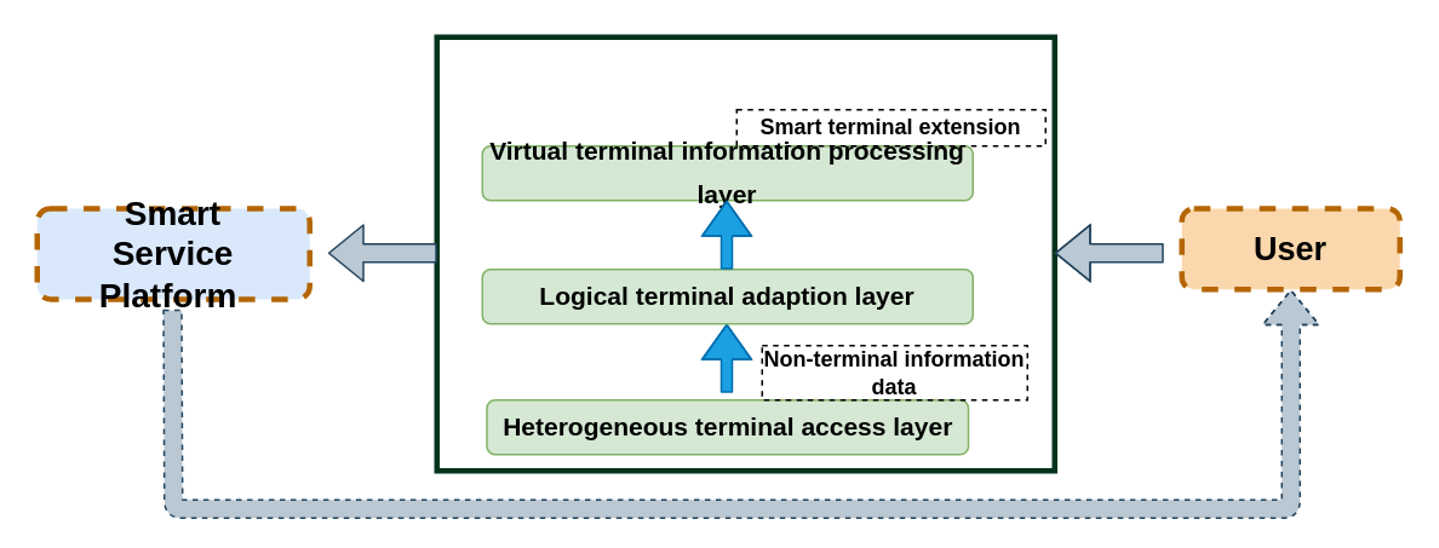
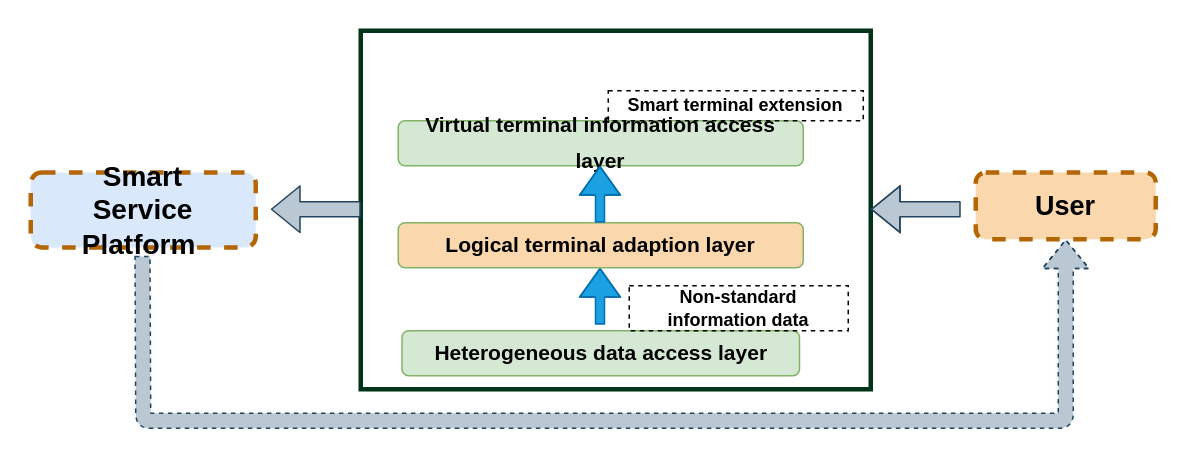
- <mxCell id="4" value="&lt;span lang=&quot;EN-US&quot; class=&quot;TextRun  BCX7 SCXW242761454&quot; style=&quot;animation: 0s ease 0s 1 normal none running none ; background: none 0% 0% / auto repeat scroll padding-box border-box rgba(0 , 0 , 0 , 0) ; border: 0px none rgb(0 , 0 , 0) ; border-radius: 0px ; border-collapse: separate ; box-shadow: none ; box-sizing: content-box ; caption-side: top ; clear: none ; clip: auto ; content: normal ; cursor: text ; direction: ltr ; display: inline ; empty-cells: show ; float: none ; font-family: &amp;#34;wordvisi_msfontservice&amp;#34; , &amp;#34;calibri&amp;#34; , &amp;#34;calibri_embeddedfont&amp;#34; , &amp;#34;calibri_msfontservice&amp;#34; , sans-serif ; font-size: 14px ; height: auto ; line-height: 23.742px ; list-style: outside none disc ; margin: 0px ; max-height: none ; max-width: none ; min-height: 0px ; min-width: 0px ; opacity: 1 ; outline: rgb(0 , 0 , 0) none 0px ; overflow-wrap: break-word ; overflow: visible ; padding: 0px ; position: static ; resize: none ; speak: normal ; table-layout: auto ; text-align: justify ; text-shadow: none ; text-overflow: clip ; transition: all 0s ease 0s ; unicode-bidi: normal ; vertical-align: baseline ; visibility: visible ; width: auto ; word-break: normal ; z-index: auto ; zoom: 1 ; appearance: none ; backface-visibility: visible ; border-spacing: 0px ; perspective: none ; perspective-origin: 0px 0px ; transform: none ; transform-origin: 0px 0px ; transform-style: flat&quot;&gt;&lt;span class=&quot;NormalTextRun  BCX7 SCXW242761454&quot;&gt;&lt;b&gt;Virtual terminal information processing layer&lt;/b&gt;&lt;/span&gt;&lt;/span&gt;" style="rounded=1;whiteSpace=wrap;html=1;fillColor=#d5e8d4;strokeColor=#82b366;" vertex="1" parent="1"><mxGeometry x="265" y="80" width="270" height="30" as="geometry" /></mxCell>
+ <mxCell id="4" value="&lt;span lang=&quot;EN-US&quot; class=&quot;TextRun  BCX7 SCXW242761454&quot; style=&quot;animation: 0s ease 0s 1 normal none running none ; background: none 0% 0% / auto repeat scroll padding-box border-box rgba(0 , 0 , 0 , 0) ; border: 0px none rgb(0 , 0 , 0) ; border-radius: 0px ; border-collapse: separate ; box-shadow: none ; box-sizing: content-box ; caption-side: top ; clear: none ; clip: auto ; content: normal ; cursor: text ; direction: ltr ; display: inline ; empty-cells: show ; float: none ; font-family: &amp;#34;wordvisi_msfontservice&amp;#34; , &amp;#34;calibri&amp;#34; , &amp;#34;calibri_embeddedfont&amp;#34; , &amp;#34;calibri_msfontservice&amp;#34; , sans-serif ; font-size: 14px ; height: auto ; line-height: 23.742px ; list-style: outside none disc ; margin: 0px ; max-height: none ; max-width: none ; min-height: 0px ; min-width: 0px ; opacity: 1 ; outline: rgb(0 , 0 , 0) none 0px ; overflow-wrap: break-word ; overflow: visible ; padding: 0px ; position: static ; resize: none ; speak: normal ; table-layout: auto ; text-align: justify ; text-shadow: none ; text-overflow: clip ; transition: all 0s ease 0s ; unicode-bidi: normal ; vertical-align: baseline ; visibility: visible ; width: auto ; word-break: normal ; z-index: auto ; zoom: 1 ; appearance: none ; backface-visibility: visible ; border-spacing: 0px ; perspective: none ; perspective-origin: 0px 0px ; transform: none ; transform-origin: 0px 0px ; transform-style: flat&quot;&gt;&lt;span class=&quot;NormalTextRun  BCX7 SCXW242761454&quot;&gt;&lt;b&gt;Virtual terminal information access layer&lt;/b&gt;&lt;/span&gt;&lt;/span&gt;" style="rounded=1;whiteSpace=wrap;html=1;fillColor=#d5e8d4;strokeColor=#82b366;" vertex="1" parent="1"><mxGeometry x="265" y="80" width="270" height="30" as="geometry" /></mxCell>
- <mxCell id="5" value="&lt;span lang=&quot;EN-US&quot; class=&quot;TextRun  BCX7 SCXW212982111&quot; style=&quot;animation: 0s ease 0s 1 normal none running none ; background: none 0% 0% / auto repeat scroll padding-box border-box rgba(0 , 0 , 0 , 0) ; border: 0px none rgb(0 , 0 , 0) ; border-radius: 0px ; border-collapse: separate ; box-shadow: none ; box-sizing: content-box ; caption-side: top ; clear: none ; clip: auto ; content: normal ; cursor: text ; direction: ltr ; display: inline ; empty-cells: show ; float: none ; font-family: &amp;#34;wordvisi_msfontservice&amp;#34; , &amp;#34;calibri&amp;#34; , &amp;#34;calibri_embeddedfont&amp;#34; , &amp;#34;calibri_msfontservice&amp;#34; , sans-serif ; font-size: 14px ; height: auto ; line-height: 23.742px ; list-style: outside none disc ; margin: 0px ; max-height: none ; max-width: none ; min-height: 0px ; min-width: 0px ; opacity: 1 ; outline: rgb(0 , 0 , 0) none 0px ; overflow-wrap: break-word ; overflow: visible ; padding: 0px ; position: static ; resize: none ; speak: normal ; table-layout: auto ; text-align: justify ; text-shadow: none ; text-overflow: clip ; transition: all 0s ease 0s ; unicode-bidi: normal ; vertical-align: baseline ; visibility: visible ; width: auto ; word-break: normal ; z-index: auto ; zoom: 1 ; appearance: none ; backface-visibility: visible ; border-spacing: 0px ; perspective: none ; perspective-origin: 0px 0px ; transform: none ; transform-origin: 0px 0px ; transform-style: flat&quot;&gt;&lt;span class=&quot;NormalTextRun  BCX7 SCXW212982111&quot;&gt;&lt;b&gt;Logical terminal adaption layer&lt;/b&gt;&lt;/span&gt;&lt;/span&gt;" style="rounded=1;whiteSpace=wrap;html=1;fillColor=#d5e8d4;strokeColor=#82b366;" vertex="1" parent="1"><mxGeometry x="265" y="148" width="270" height="30" as="geometry" /></mxCell>
+ <mxCell id="5" value="&lt;span lang=&quot;EN-US&quot; class=&quot;TextRun  BCX7 SCXW212982111&quot; style=&quot;animation: 0s ease 0s 1 normal none running none ; background: none 0% 0% / auto repeat scroll padding-box border-box rgba(0 , 0 , 0 , 0) ; border: 0px none rgb(0 , 0 , 0) ; border-radius: 0px ; border-collapse: separate ; box-shadow: none ; box-sizing: content-box ; caption-side: top ; clear: none ; clip: auto ; content: normal ; cursor: text ; direction: ltr ; display: inline ; empty-cells: show ; float: none ; font-family: &amp;#34;wordvisi_msfontservice&amp;#34; , &amp;#34;calibri&amp;#34; , &amp;#34;calibri_embeddedfont&amp;#34; , &amp;#34;calibri_msfontservice&amp;#34; , sans-serif ; font-size: 14px ; height: auto ; line-height: 23.742px ; list-style: outside none disc ; margin: 0px ; max-height: none ; max-width: none ; min-height: 0px ; min-width: 0px ; opacity: 1 ; outline: rgb(0 , 0 , 0) none 0px ; overflow-wrap: break-word ; overflow: visible ; padding: 0px ; position: static ; resize: none ; speak: normal ; table-layout: auto ; text-align: justify ; text-shadow: none ; text-overflow: clip ; transition: all 0s ease 0s ; unicode-bidi: normal ; vertical-align: baseline ; visibility: visible ; width: auto ; word-break: normal ; z-index: auto ; zoom: 1 ; appearance: none ; backface-visibility: visible ; border-spacing: 0px ; perspective: none ; perspective-origin: 0px 0px ; transform: none ; transform-origin: 0px 0px ; transform-style: flat&quot;&gt;&lt;span class=&quot;NormalTextRun  BCX7 SCXW212982111&quot;&gt;&lt;b&gt;Logical terminal adaption layer&lt;/b&gt;&lt;/span&gt;&lt;/span&gt;" style="rounded=1;whiteSpace=wrap;html=1;fillColor=#fad7ac;strokeColor=#82b366;" vertex="1" parent="1"><mxGeometry x="265" y="148" width="270" height="30" as="geometry" /></mxCell>
- <mxCell id="7" value="&lt;span&gt;&lt;b&gt;Non-terminal information data&lt;/b&gt;&lt;/span&gt;" style="text;html=1;fillColor=none;align=center;verticalAlign=middle;whiteSpace=wrap;rounded=0;strokeColor=#000000;dashed=1;" vertex="1" parent="1"><mxGeometry x="419" y="190" width="146" height="30" as="geometry" /></mxCell>
+ <mxCell id="7" value="&lt;span&gt;&lt;b&gt;Non-standard information data&lt;/b&gt;&lt;/span&gt;" style="text;html=1;fillColor=none;align=center;verticalAlign=middle;whiteSpace=wrap;rounded=0;strokeColor=#000000;dashed=1;" vertex="1" parent="1"><mxGeometry x="419" y="190" width="146" height="30" as="geometry" /></mxCell>
- <mxCell id="2" value="&lt;span lang=&quot;EN-US&quot; class=&quot;TextRun  BCX7 SCXW165270680&quot; style=&quot;animation: 0s ease 0s 1 normal none running none ; background: none 0% 0% / auto repeat scroll padding-box border-box rgba(0 , 0 , 0 , 0) ; border: 0px none rgb(0 , 0 , 0) ; border-radius: 0px ; border-collapse: separate ; box-shadow: none ; box-sizing: content-box ; caption-side: top ; clear: none ; clip: auto ; content: normal ; cursor: text ; direction: ltr ; display: inline ; empty-cells: show ; float: none ; font-family: &amp;#34;wordvisi_msfontservice&amp;#34; , &amp;#34;calibri&amp;#34; , &amp;#34;calibri_embeddedfont&amp;#34; , &amp;#34;calibri_msfontservice&amp;#34; , sans-serif ; font-size: 14px ; height: auto ; line-height: 23.742px ; list-style: outside none disc ; margin: 0px ; max-height: none ; max-width: none ; min-height: 0px ; min-width: 0px ; opacity: 1 ; outline: rgb(0 , 0 , 0) none 0px ; overflow-wrap: break-word ; overflow: visible ; padding: 0px ; position: static ; resize: none ; speak: normal ; table-layout: auto ; text-align: justify ; text-shadow: none ; text-overflow: clip ; transition: all 0s ease 0s ; unicode-bidi: normal ; vertical-align: baseline ; visibility: visible ; width: auto ; word-break: normal ; z-index: auto ; zoom: 1 ; appearance: none ; backface-visibility: visible ; border-spacing: 0px ; perspective: none ; perspective-origin: 0px 0px ; transform: none ; transform-origin: 0px 0px ; transform-style: flat&quot;&gt;&lt;span class=&quot;NormalTextRun  BCX7 SCXW165270680&quot;&gt;&lt;b&gt;Heterogeneous terminal access layer&lt;/b&gt;&lt;/span&gt;&lt;/span&gt;" style="rounded=1;whiteSpace=wrap;html=1;fillColor=#d5e8d4;strokeColor=#82b366;" vertex="1" parent="1"><mxGeometry x="267.5" y="220" width="265" height="30" as="geometry" /></mxCell>
+ <mxCell id="2" value="&lt;span lang=&quot;EN-US&quot; class=&quot;TextRun  BCX7 SCXW165270680&quot; style=&quot;animation: 0s ease 0s 1 normal none running none ; background: none 0% 0% / auto repeat scroll padding-box border-box rgba(0 , 0 , 0 , 0) ; border: 0px none rgb(0 , 0 , 0) ; border-radius: 0px ; border-collapse: separate ; box-shadow: none ; box-sizing: content-box ; caption-side: top ; clear: none ; clip: auto ; content: normal ; cursor: text ; direction: ltr ; display: inline ; empty-cells: show ; float: none ; font-family: &amp;#34;wordvisi_msfontservice&amp;#34; , &amp;#34;calibri&amp;#34; , &amp;#34;calibri_embeddedfont&amp;#34; , &amp;#34;calibri_msfontservice&amp;#34; , sans-serif ; font-size: 14px ; height: auto ; line-height: 23.742px ; list-style: outside none disc ; margin: 0px ; max-height: none ; max-width: none ; min-height: 0px ; min-width: 0px ; opacity: 1 ; outline: rgb(0 , 0 , 0) none 0px ; overflow-wrap: break-word ; overflow: visible ; padding: 0px ; position: static ; resize: none ; speak: normal ; table-layout: auto ; text-align: justify ; text-shadow: none ; text-overflow: clip ; transition: all 0s ease 0s ; unicode-bidi: normal ; vertical-align: baseline ; visibility: visible ; width: auto ; word-break: normal ; z-index: auto ; zoom: 1 ; appearance: none ; backface-visibility: visible ; border-spacing: 0px ; perspective: none ; perspective-origin: 0px 0px ; transform: none ; transform-origin: 0px 0px ; transform-style: flat&quot;&gt;&lt;span class=&quot;NormalTextRun  BCX7 SCXW165270680&quot;&gt;&lt;b&gt;Heterogeneous data access layer&lt;/b&gt;&lt;/span&gt;&lt;/span&gt;" style="rounded=1;whiteSpace=wrap;html=1;fillColor=#d5e8d4;strokeColor=#82b366;" vertex="1" parent="1"><mxGeometry x="267.5" y="220" width="265" height="30" as="geometry" /></mxCell>
